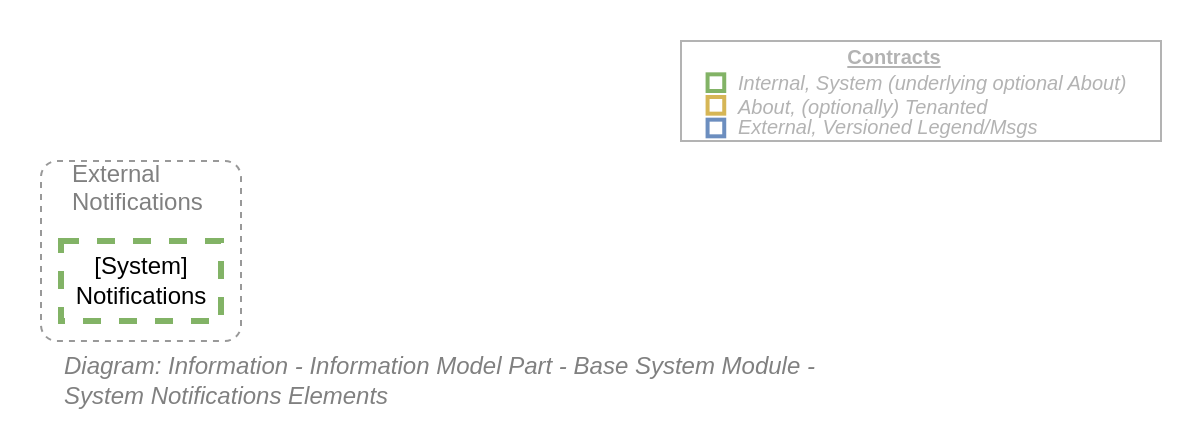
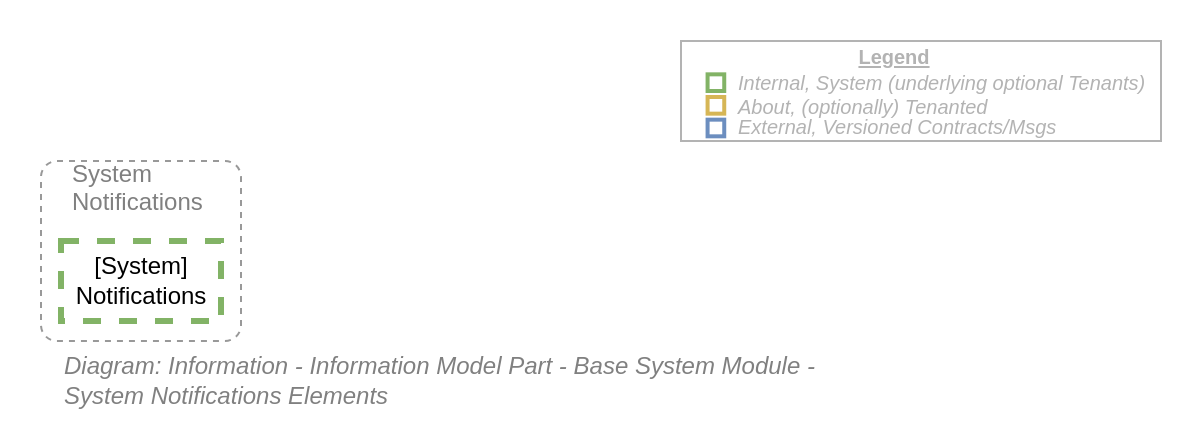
- <mxCell id="12" value="Contracts" style="text;html=1;strokeColor=none;fillColor=none;align=center;verticalAlign=middle;whiteSpace=wrap;rounded=0;fontSize=10;fontStyle=5;fontColor=#B3B3B3;" vertex="1" parent="5"><mxGeometry x="26.589" width="159.534" height="16.667" as="geometry" /></mxCell>
+ <mxCell id="12" value="Legend" style="text;html=1;strokeColor=none;fillColor=none;align=center;verticalAlign=middle;whiteSpace=wrap;rounded=0;fontSize=10;fontStyle=5;fontColor=#B3B3B3;" vertex="1" parent="5"><mxGeometry x="26.589" width="159.534" height="16.667" as="geometry" /></mxCell>
- <mxCell id="9" value="Internal, System (underlying optional About)&amp;nbsp;" style="text;html=1;strokeColor=none;fillColor=none;align=left;verticalAlign=middle;whiteSpace=wrap;rounded=0;fontSize=10;fontStyle=2;fontColor=#B3B3B3;" vertex="1" parent="5"><mxGeometry x="26.595" y="16.667" width="213.405" height="8.333" as="geometry" /></mxCell>
+ <mxCell id="9" value="Internal, System (underlying optional Tenants)&amp;nbsp;" style="text;html=1;strokeColor=none;fillColor=none;align=left;verticalAlign=middle;whiteSpace=wrap;rounded=0;fontSize=10;fontStyle=2;fontColor=#B3B3B3;" vertex="1" parent="5"><mxGeometry x="26.595" y="16.667" width="213.405" height="8.333" as="geometry" /></mxCell>
- <mxCell id="11" value="External, Versioned Legend/Msgs" style="text;html=1;strokeColor=none;fillColor=none;align=left;verticalAlign=middle;whiteSpace=wrap;rounded=0;fontSize=10;fontStyle=2;fontColor=#B3B3B3;" vertex="1" parent="5"><mxGeometry x="26.595" y="39.333" width="213.405" height="8.333" as="geometry" /></mxCell>
+ <mxCell id="11" value="External, Versioned Contracts/Msgs" style="text;html=1;strokeColor=none;fillColor=none;align=left;verticalAlign=middle;whiteSpace=wrap;rounded=0;fontSize=10;fontStyle=2;fontColor=#B3B3B3;" vertex="1" parent="5"><mxGeometry x="26.595" y="39.333" width="213.405" height="8.333" as="geometry" /></mxCell>
- <mxCell id="2" value="External Notifications" style="rounded=1;whiteSpace=wrap;html=1;strokeColor=#999999;strokeWidth=1;fillColor=none;dashed=1;verticalAlign=top;align=left;spacingLeft=16;spacing=0;spacingTop=-5;fontColor=#808080;arcSize=16;absoluteArcSize=1;collapsible=0;container=1;recursiveResize=0;fontSize=12;" vertex="1" parent="1"><mxGeometry x="20" y="80" width="100" height="90" as="geometry"><mxRectangle x="30" y="340" width="90" height="10" as="alternateBounds" /></mxGeometry></mxCell>
+ <mxCell id="2" value="System Notifications" style="rounded=1;whiteSpace=wrap;html=1;strokeColor=#999999;strokeWidth=1;fillColor=none;dashed=1;verticalAlign=top;align=left;spacingLeft=16;spacing=0;spacingTop=-5;fontColor=#808080;arcSize=16;absoluteArcSize=1;collapsible=0;container=1;recursiveResize=0;fontSize=12;" vertex="1" parent="1"><mxGeometry x="20" y="80" width="100" height="90" as="geometry"><mxRectangle x="30" y="340" width="90" height="10" as="alternateBounds" /></mxGeometry></mxCell>
